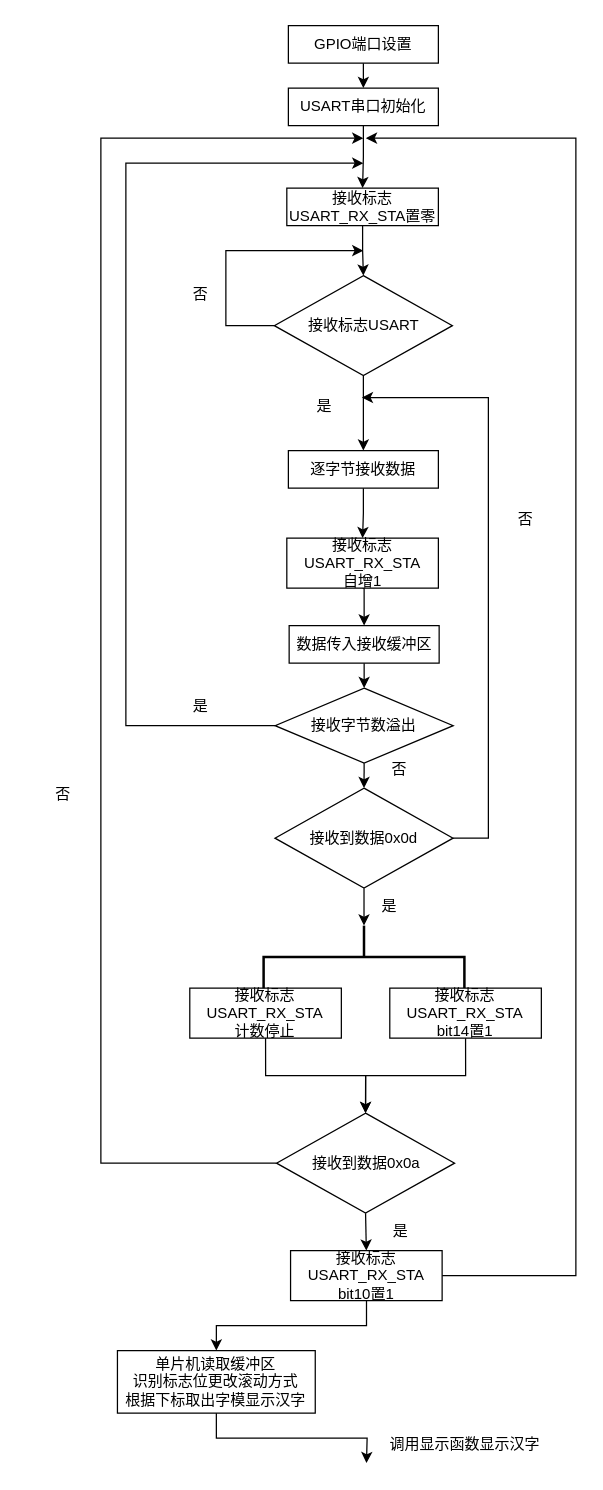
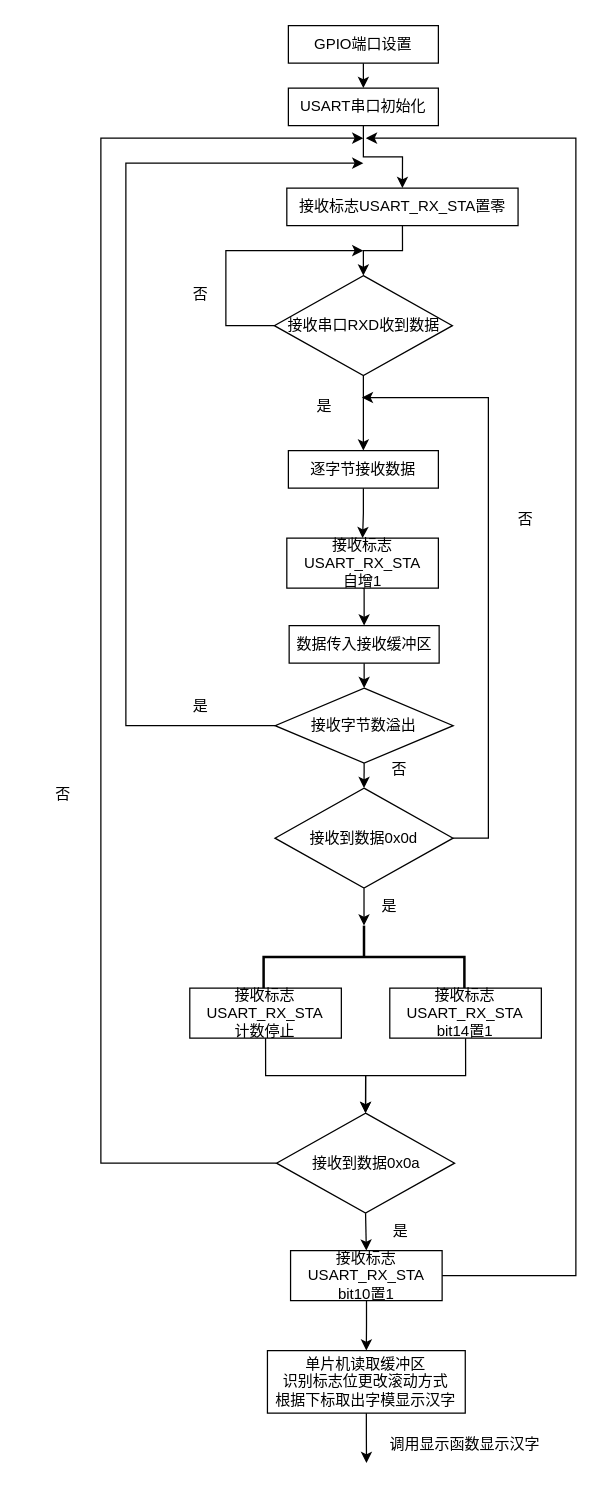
- <mxCell id="10" value="接收标志USART_RX_STA置零" style="rounded=0;whiteSpace=wrap;html=1;" vertex="1" parent="1"><mxGeometry x="228.75" y="150" width="121.25" height="30" as="geometry" /></mxCell>
+ <mxCell id="10" value="接收标志USART_RX_STA置零" style="rounded=0;whiteSpace=wrap;html=1;" vertex="1" parent="1"><mxGeometry x="228.75" y="150" width="185" height="30" as="geometry" /></mxCell>
- <mxCell id="8" value="接收标志USART" style="rhombus;whiteSpace=wrap;html=1;" vertex="1" parent="1"><mxGeometry x="218.75" y="220" width="142.5" height="80" as="geometry" /></mxCell>
+ <mxCell id="8" value="接收串口RXD收到数据" style="rhombus;whiteSpace=wrap;html=1;" vertex="1" parent="1"><mxGeometry x="218.75" y="220" width="142.5" height="80" as="geometry" /></mxCell>
- <mxCell id="43" value="单片机读取缓冲区&lt;br&gt;识别标志位更改滚动方式&lt;br&gt;根据下标取出字模显示汉字" style="rounded=0;whiteSpace=wrap;html=1;" vertex="1" parent="1"><mxGeometry x="93.25" y="1080" width="158.25" height="50" as="geometry" /></mxCell>
+ <mxCell id="43" value="单片机读取缓冲区&lt;br&gt;识别标志位更改滚动方式&lt;br&gt;根据下标取出字模显示汉字" style="rounded=0;whiteSpace=wrap;html=1;" vertex="1" parent="1"><mxGeometry x="213.25" y="1080" width="158.25" height="50" as="geometry" /></mxCell>
